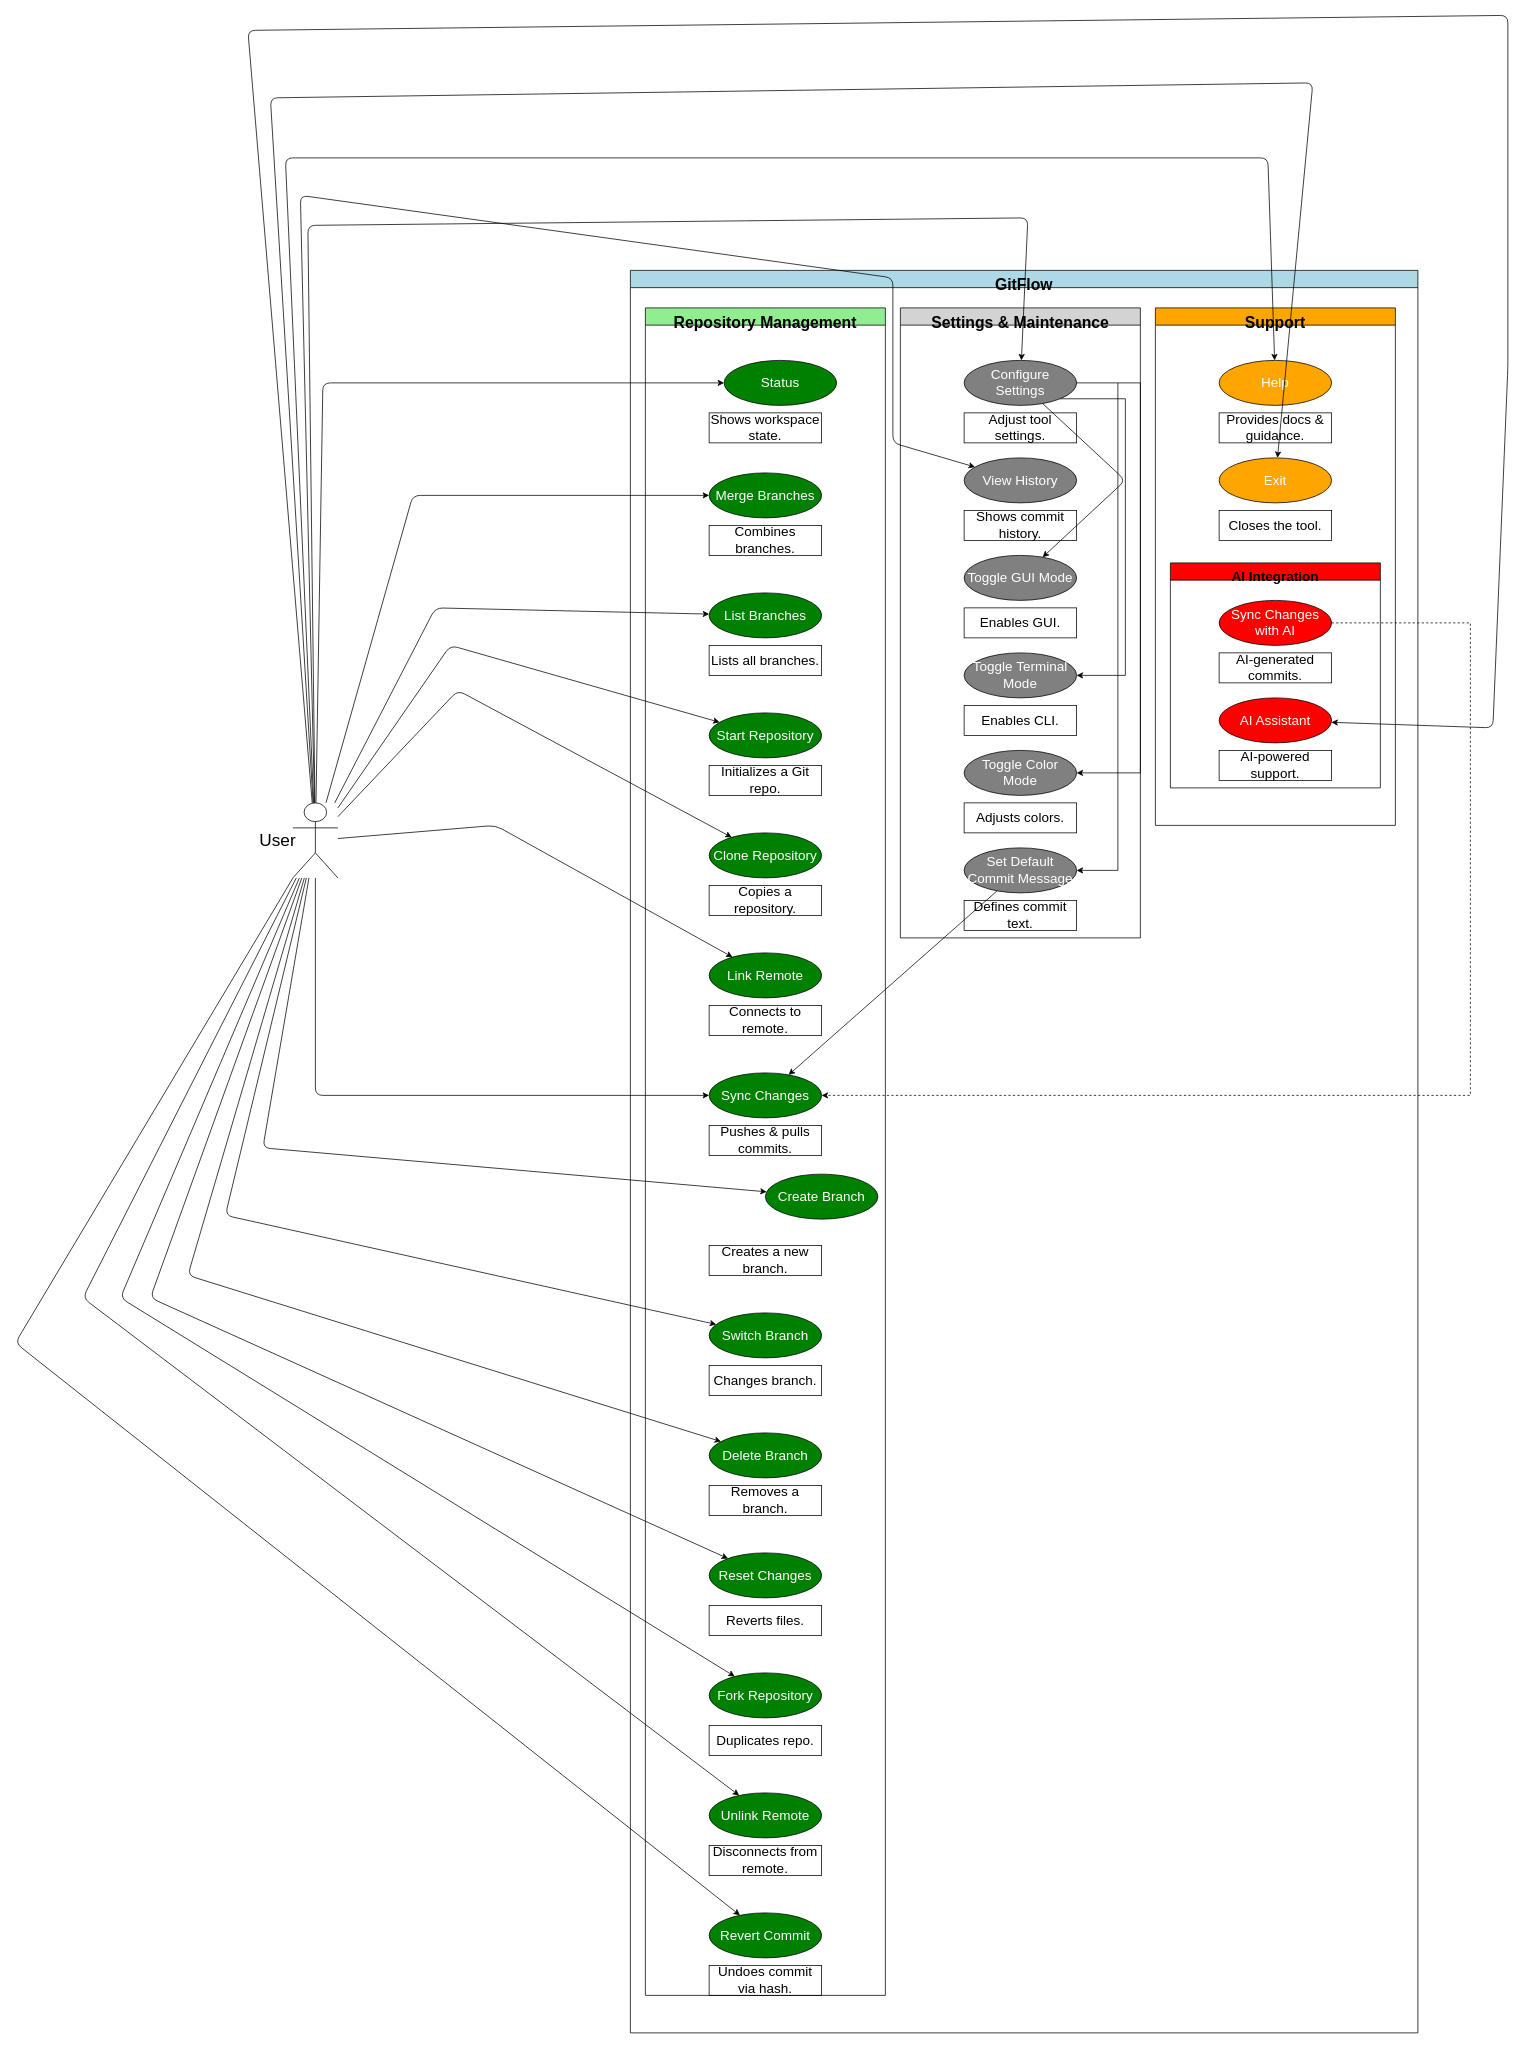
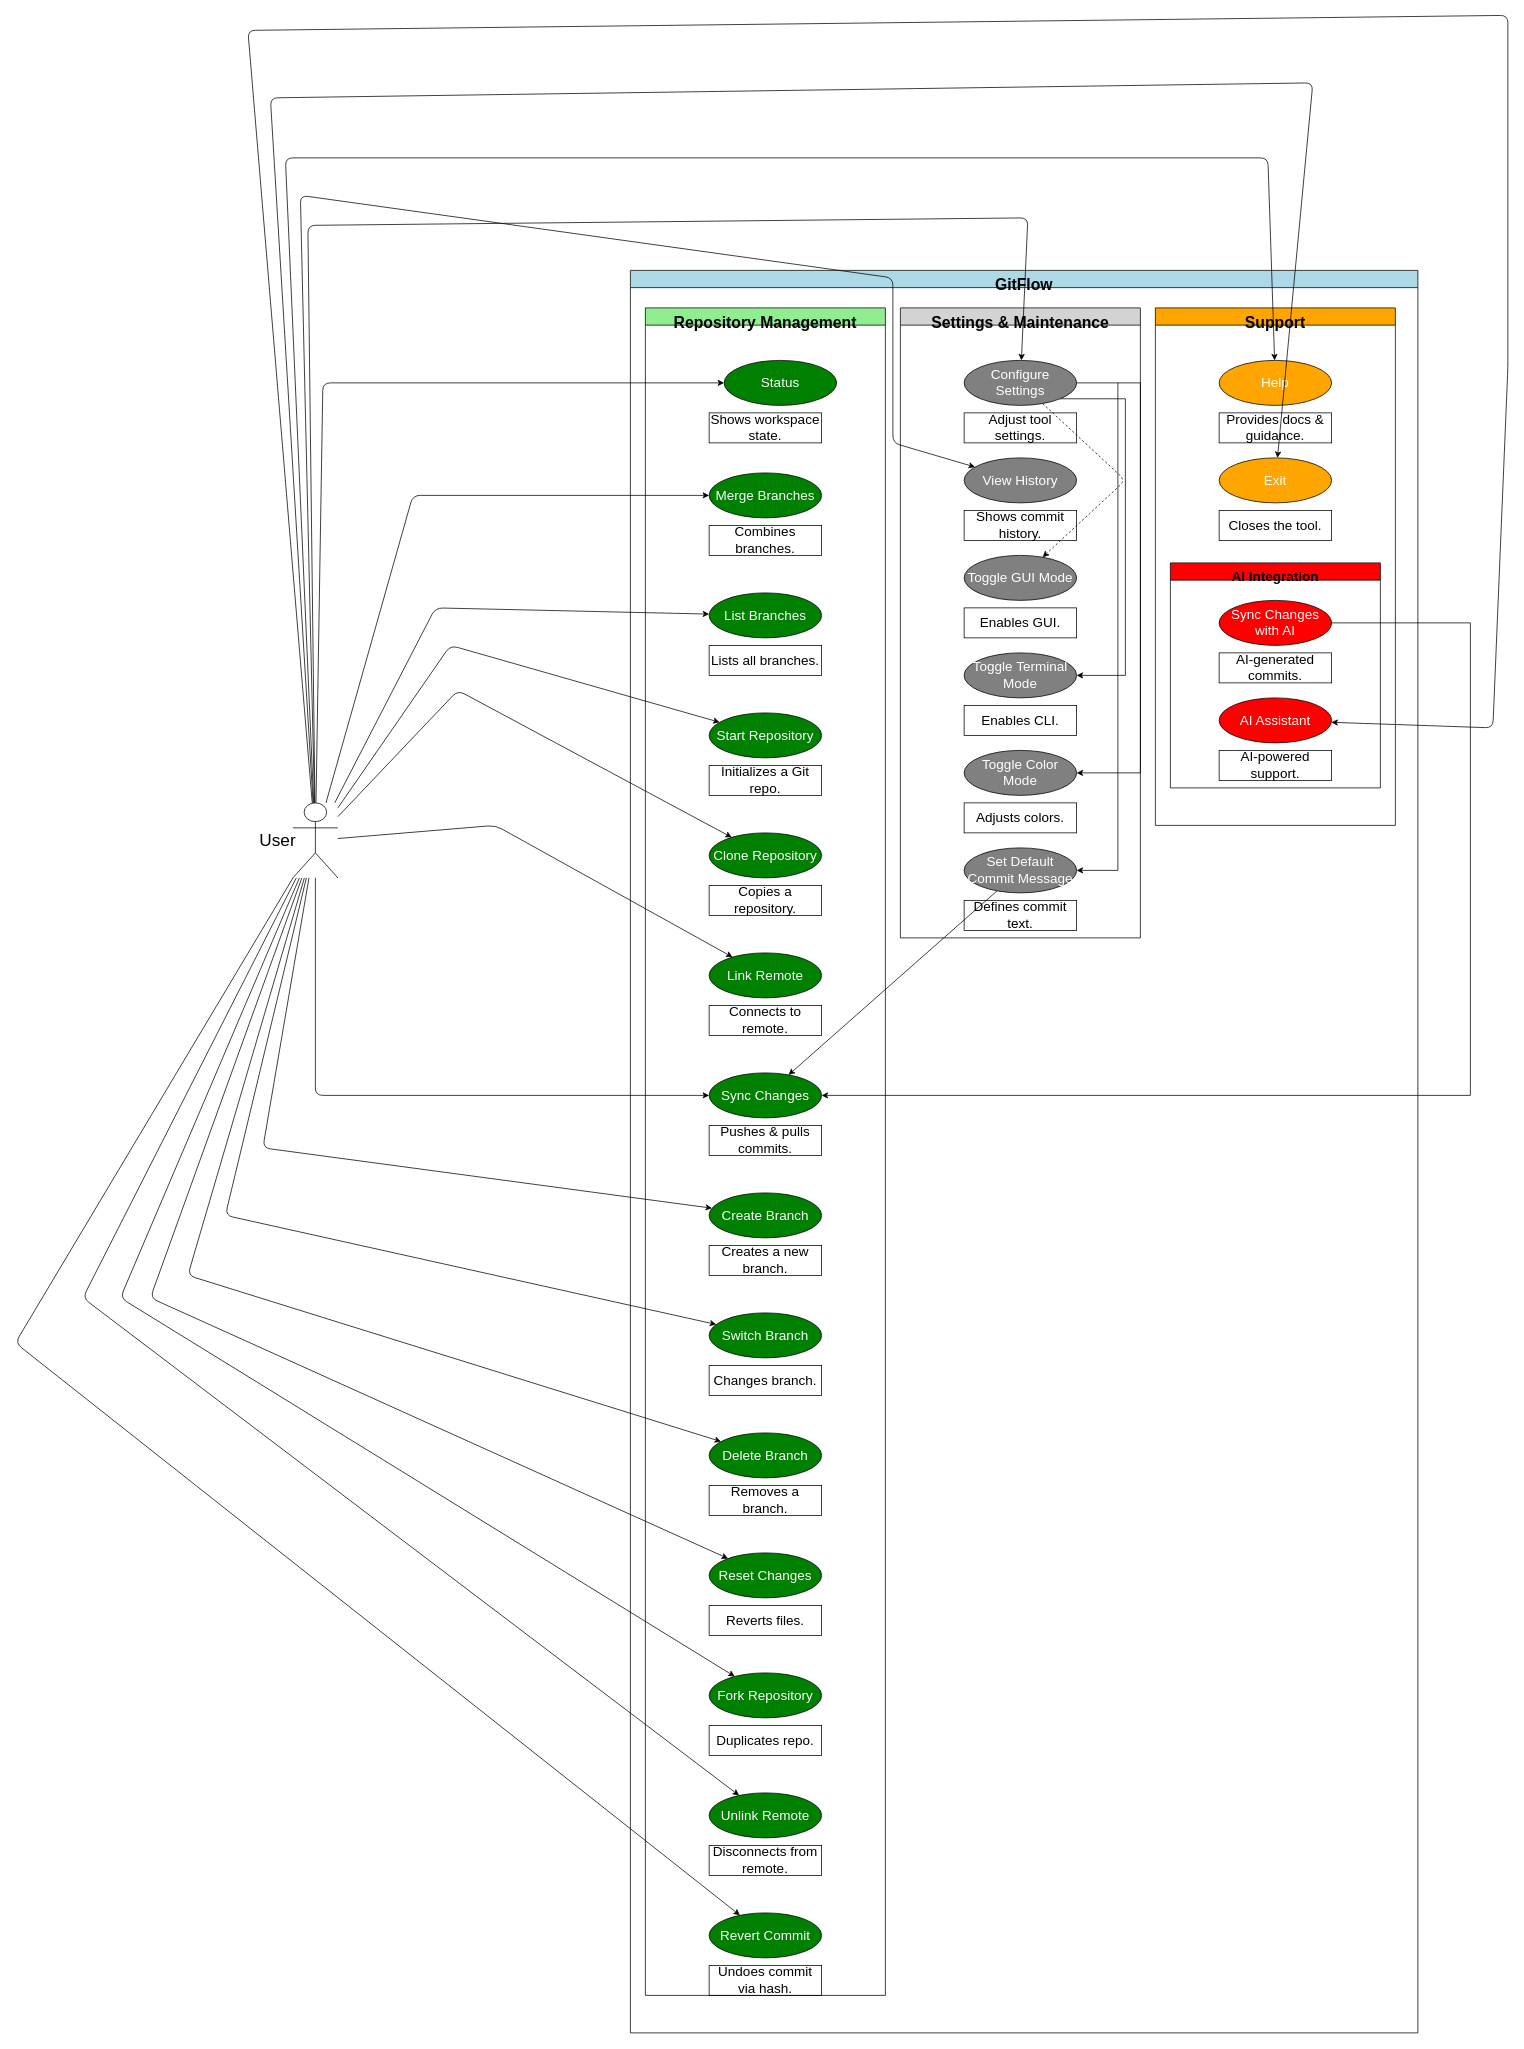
- <mxCell id="79" value="" style="endArrow=classic;html=1;fontSize=18;strokeColor=#000000;" parent="1" source="36" target="40" edge="1"><mxGeometry width="100" height="100" relative="1" as="geometry"><mxPoint x="1260" y="430" as="sourcePoint" /><mxPoint x="1260" y="690" as="targetPoint" /><Array as="points"><mxPoint x="1500" y="640" /></Array></mxGeometry></mxCell>
+ <mxCell id="79" value="" style="endArrow=classic;html=1;fontSize=18;strokeColor=#000000;dashed=1;" parent="1" source="36" target="40" edge="1"><mxGeometry width="100" height="100" relative="1" as="geometry"><mxPoint x="1260" y="430" as="sourcePoint" /><mxPoint x="1260" y="690" as="targetPoint" /><Array as="points"><mxPoint x="1500" y="640" /></Array></mxGeometry></mxCell>
- <mxCell id="58" style="edgeStyle=orthogonalEdgeStyle;rounded=0;orthogonalLoop=1;jettySize=auto;html=1;exitX=1;exitY=0.5;exitDx=0;exitDy=0;entryX=1;entryY=0.5;entryDx=0;entryDy=0;fontSize=18;dashed=1;" edge="1" parent="2" source="54" target="16"><mxGeometry relative="1" as="geometry"><mxPoint x="580" y="1070" as="targetPoint" /><Array as="points"><mxPoint x="1120" y="470" /><mxPoint x="1120" y="1100" /></Array></mxGeometry></mxCell>
+ <mxCell id="58" style="edgeStyle=orthogonalEdgeStyle;rounded=0;orthogonalLoop=1;jettySize=auto;html=1;exitX=1;exitY=0.5;exitDx=0;exitDy=0;entryX=1;entryY=0.5;entryDx=0;entryDy=0;fontSize=18;" edge="1" parent="2" source="54" target="16"><mxGeometry relative="1" as="geometry"><mxPoint x="580" y="1070" as="targetPoint" /><Array as="points"><mxPoint x="1120" y="470" /><mxPoint x="1120" y="1100" /></Array></mxGeometry></mxCell>
- <mxCell id="18" value="Create Branch" style="ellipse;whiteSpace=wrap;html=1;fontSize=18;fillColor=#008000;fontColor=#FFFFFF;" parent="3" vertex="1"><mxGeometry x="160" y="1155" width="150" height="60" as="geometry" /></mxCell>
+ <mxCell id="18" value="Create Branch" style="ellipse;whiteSpace=wrap;html=1;fontSize=18;fillColor=#008000;fontColor=#FFFFFF;" parent="3" vertex="1"><mxGeometry x="85" y="1180" width="150" height="60" as="geometry" /></mxCell>
